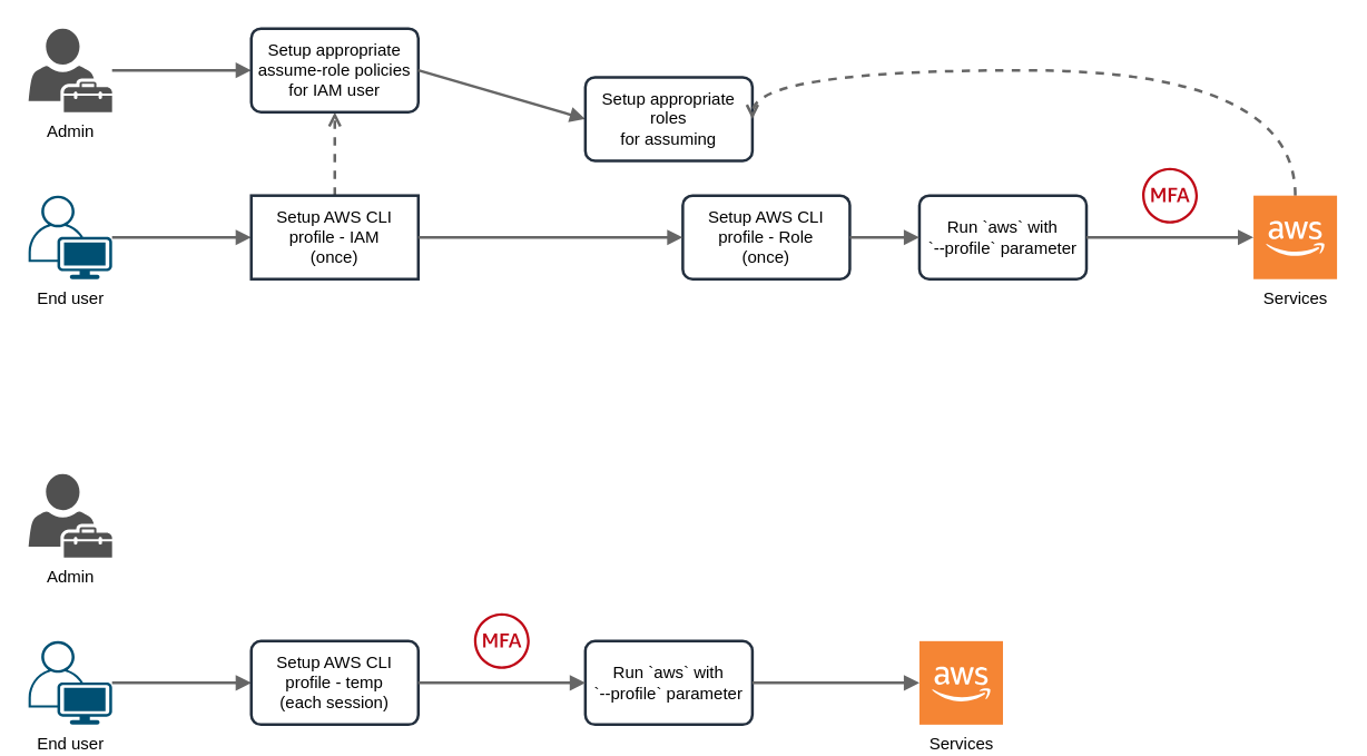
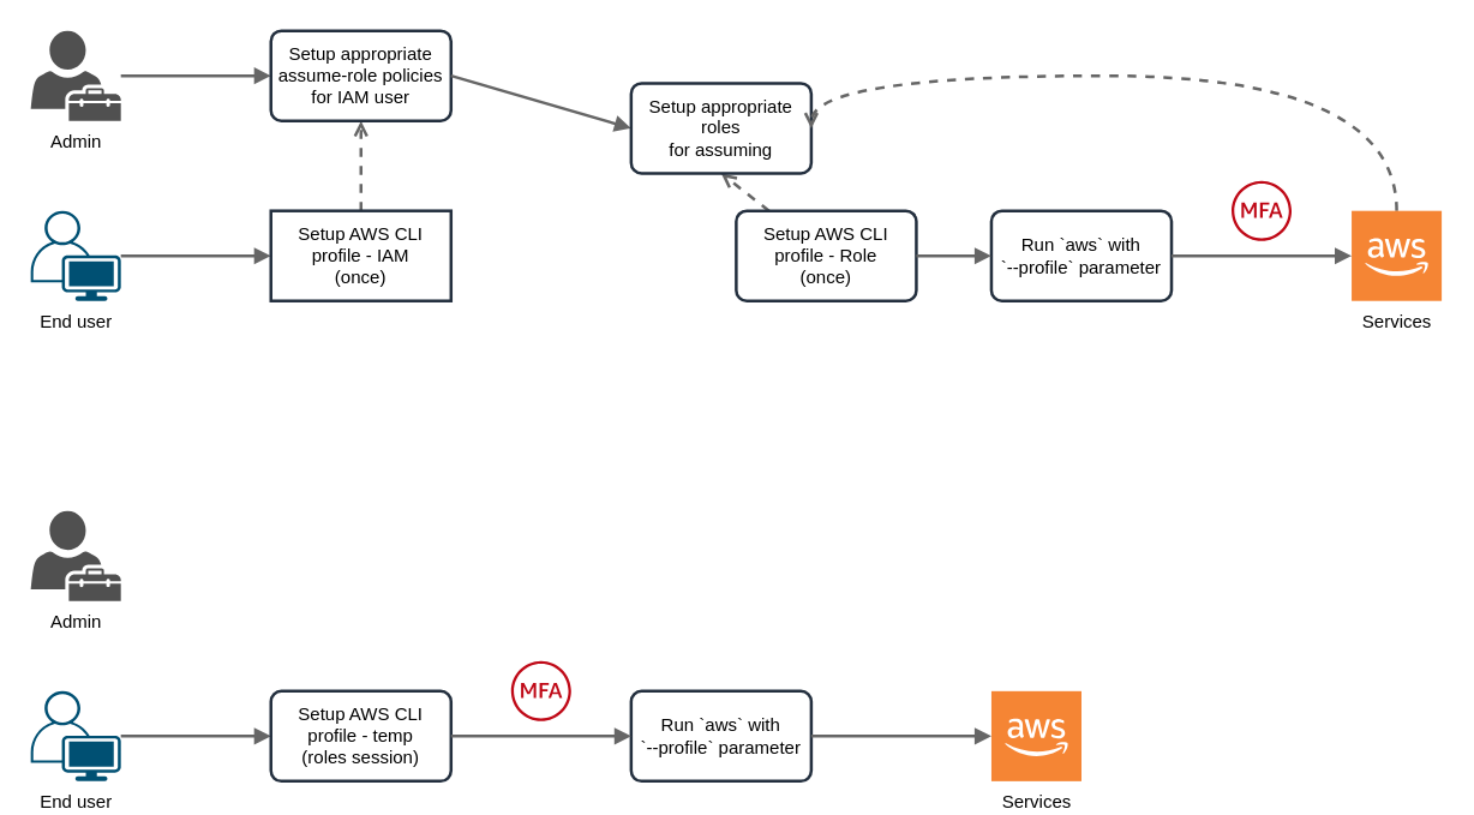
+ <mxCell id="6" style="edgeStyle=none;rounded=0;orthogonalLoop=1;jettySize=auto;html=1;entryX=0.5;entryY=1;entryDx=0;entryDy=0;dashed=1;endArrow=open;endFill=0;strokeColor=#666666;strokeWidth=2;" parent="1" source="7" target="15" edge="1"><mxGeometry relative="1" as="geometry" /></mxCell>
- <mxCell id="8" style="rounded=0;orthogonalLoop=1;jettySize=auto;html=1;entryX=0;entryY=0.5;entryDx=0;entryDy=0;strokeWidth=2;strokeColor=#666666;endArrow=block;endFill=1;exitX=1;exitY=0.5;exitDx=0;exitDy=0;" parent="1" source="5" target="7" edge="1"><mxGeometry relative="1" as="geometry"><mxPoint x="90" y="180" as="sourcePoint" /><mxPoint x="190" y="180" as="targetPoint" /></mxGeometry></mxCell>
- <mxCell id="22" value="Setup AWS CLI profile - temp&lt;br&gt;(each session)" style="rounded=1;whiteSpace=wrap;html=1;absoluteArcSize=1;arcSize=14;strokeWidth=2;strokeColor=#232F3E;" parent="1" vertex="1"><mxGeometry x="180" y="460" width="120" height="60" as="geometry" /></mxCell>
+ <mxCell id="22" value="Setup AWS CLI profile - temp&lt;br&gt;(roles session)" style="rounded=1;whiteSpace=wrap;html=1;absoluteArcSize=1;arcSize=14;strokeWidth=2;strokeColor=#232F3E;" parent="1" vertex="1"><mxGeometry x="180" y="460" width="120" height="60" as="geometry" /></mxCell>
